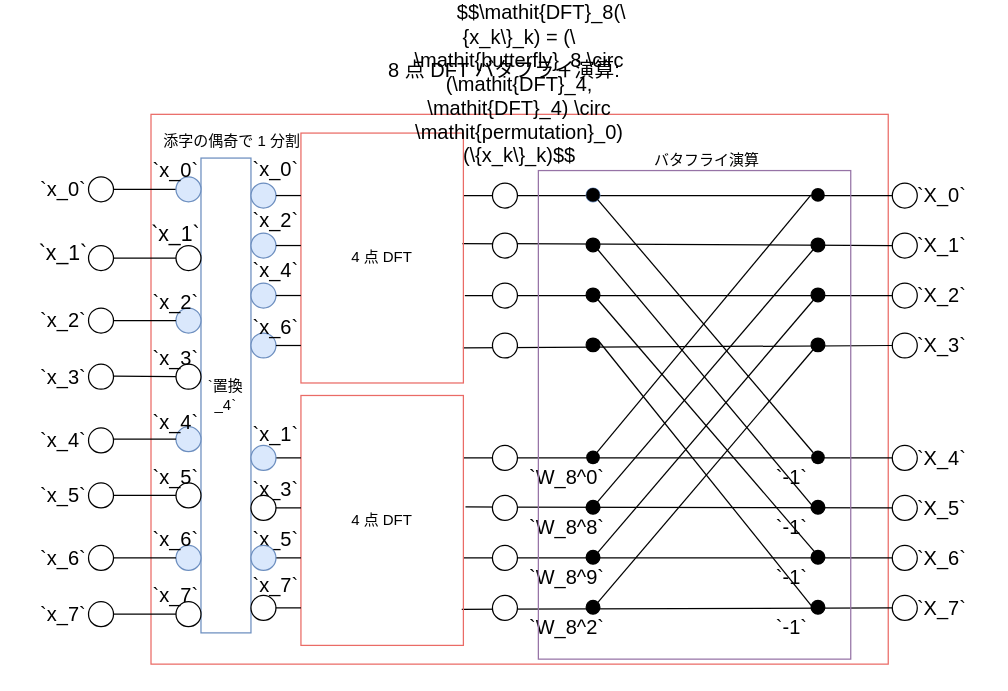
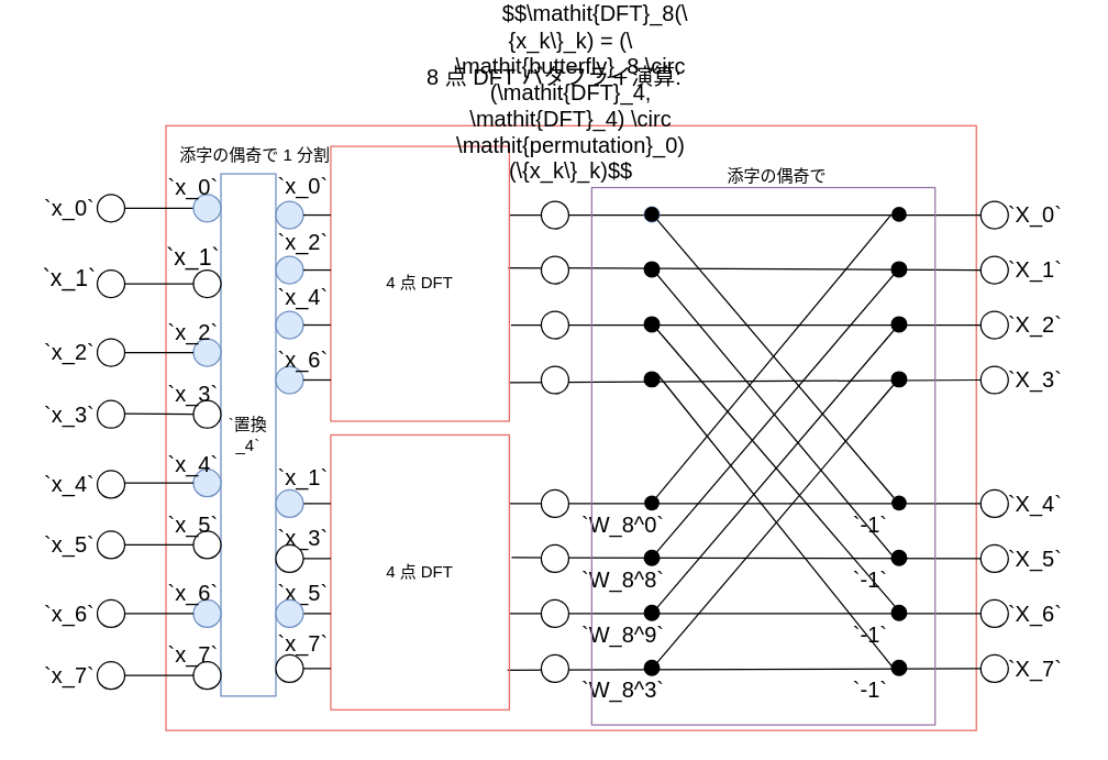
- <mxCell id="138" value="&lt;span style=&quot;font-size: 12px;&quot;&gt;バタフライ演算&lt;/span&gt;" style="text;html=1;align=center;verticalAlign=middle;whiteSpace=wrap;rounded=0;fontSize=16;" parent="1" vertex="1"><mxGeometry x="490" y="94" width="150" height="30" as="geometry" /></mxCell>
+ <mxCell id="138" value="&lt;span style=&quot;font-size: 12px;&quot;&gt;添字の偶奇で&lt;/span&gt;" style="text;html=1;align=center;verticalAlign=middle;whiteSpace=wrap;rounded=0;fontSize=16;" parent="1" vertex="1"><mxGeometry x="490" y="94" width="150" height="30" as="geometry" /></mxCell>
- <mxCell id="51" value="`W_8^2`" style="text;html=1;align=center;verticalAlign=middle;whiteSpace=wrap;rounded=0;fontSize=16;" parent="1" vertex="1"><mxGeometry x="423.25" y="469" width="60" height="30" as="geometry" /></mxCell>
+ <mxCell id="51" value="`W_8^3`" style="text;html=1;align=center;verticalAlign=middle;whiteSpace=wrap;rounded=0;fontSize=16;" parent="1" vertex="1"><mxGeometry x="423.25" y="469" width="60" height="30" as="geometry" /></mxCell>
